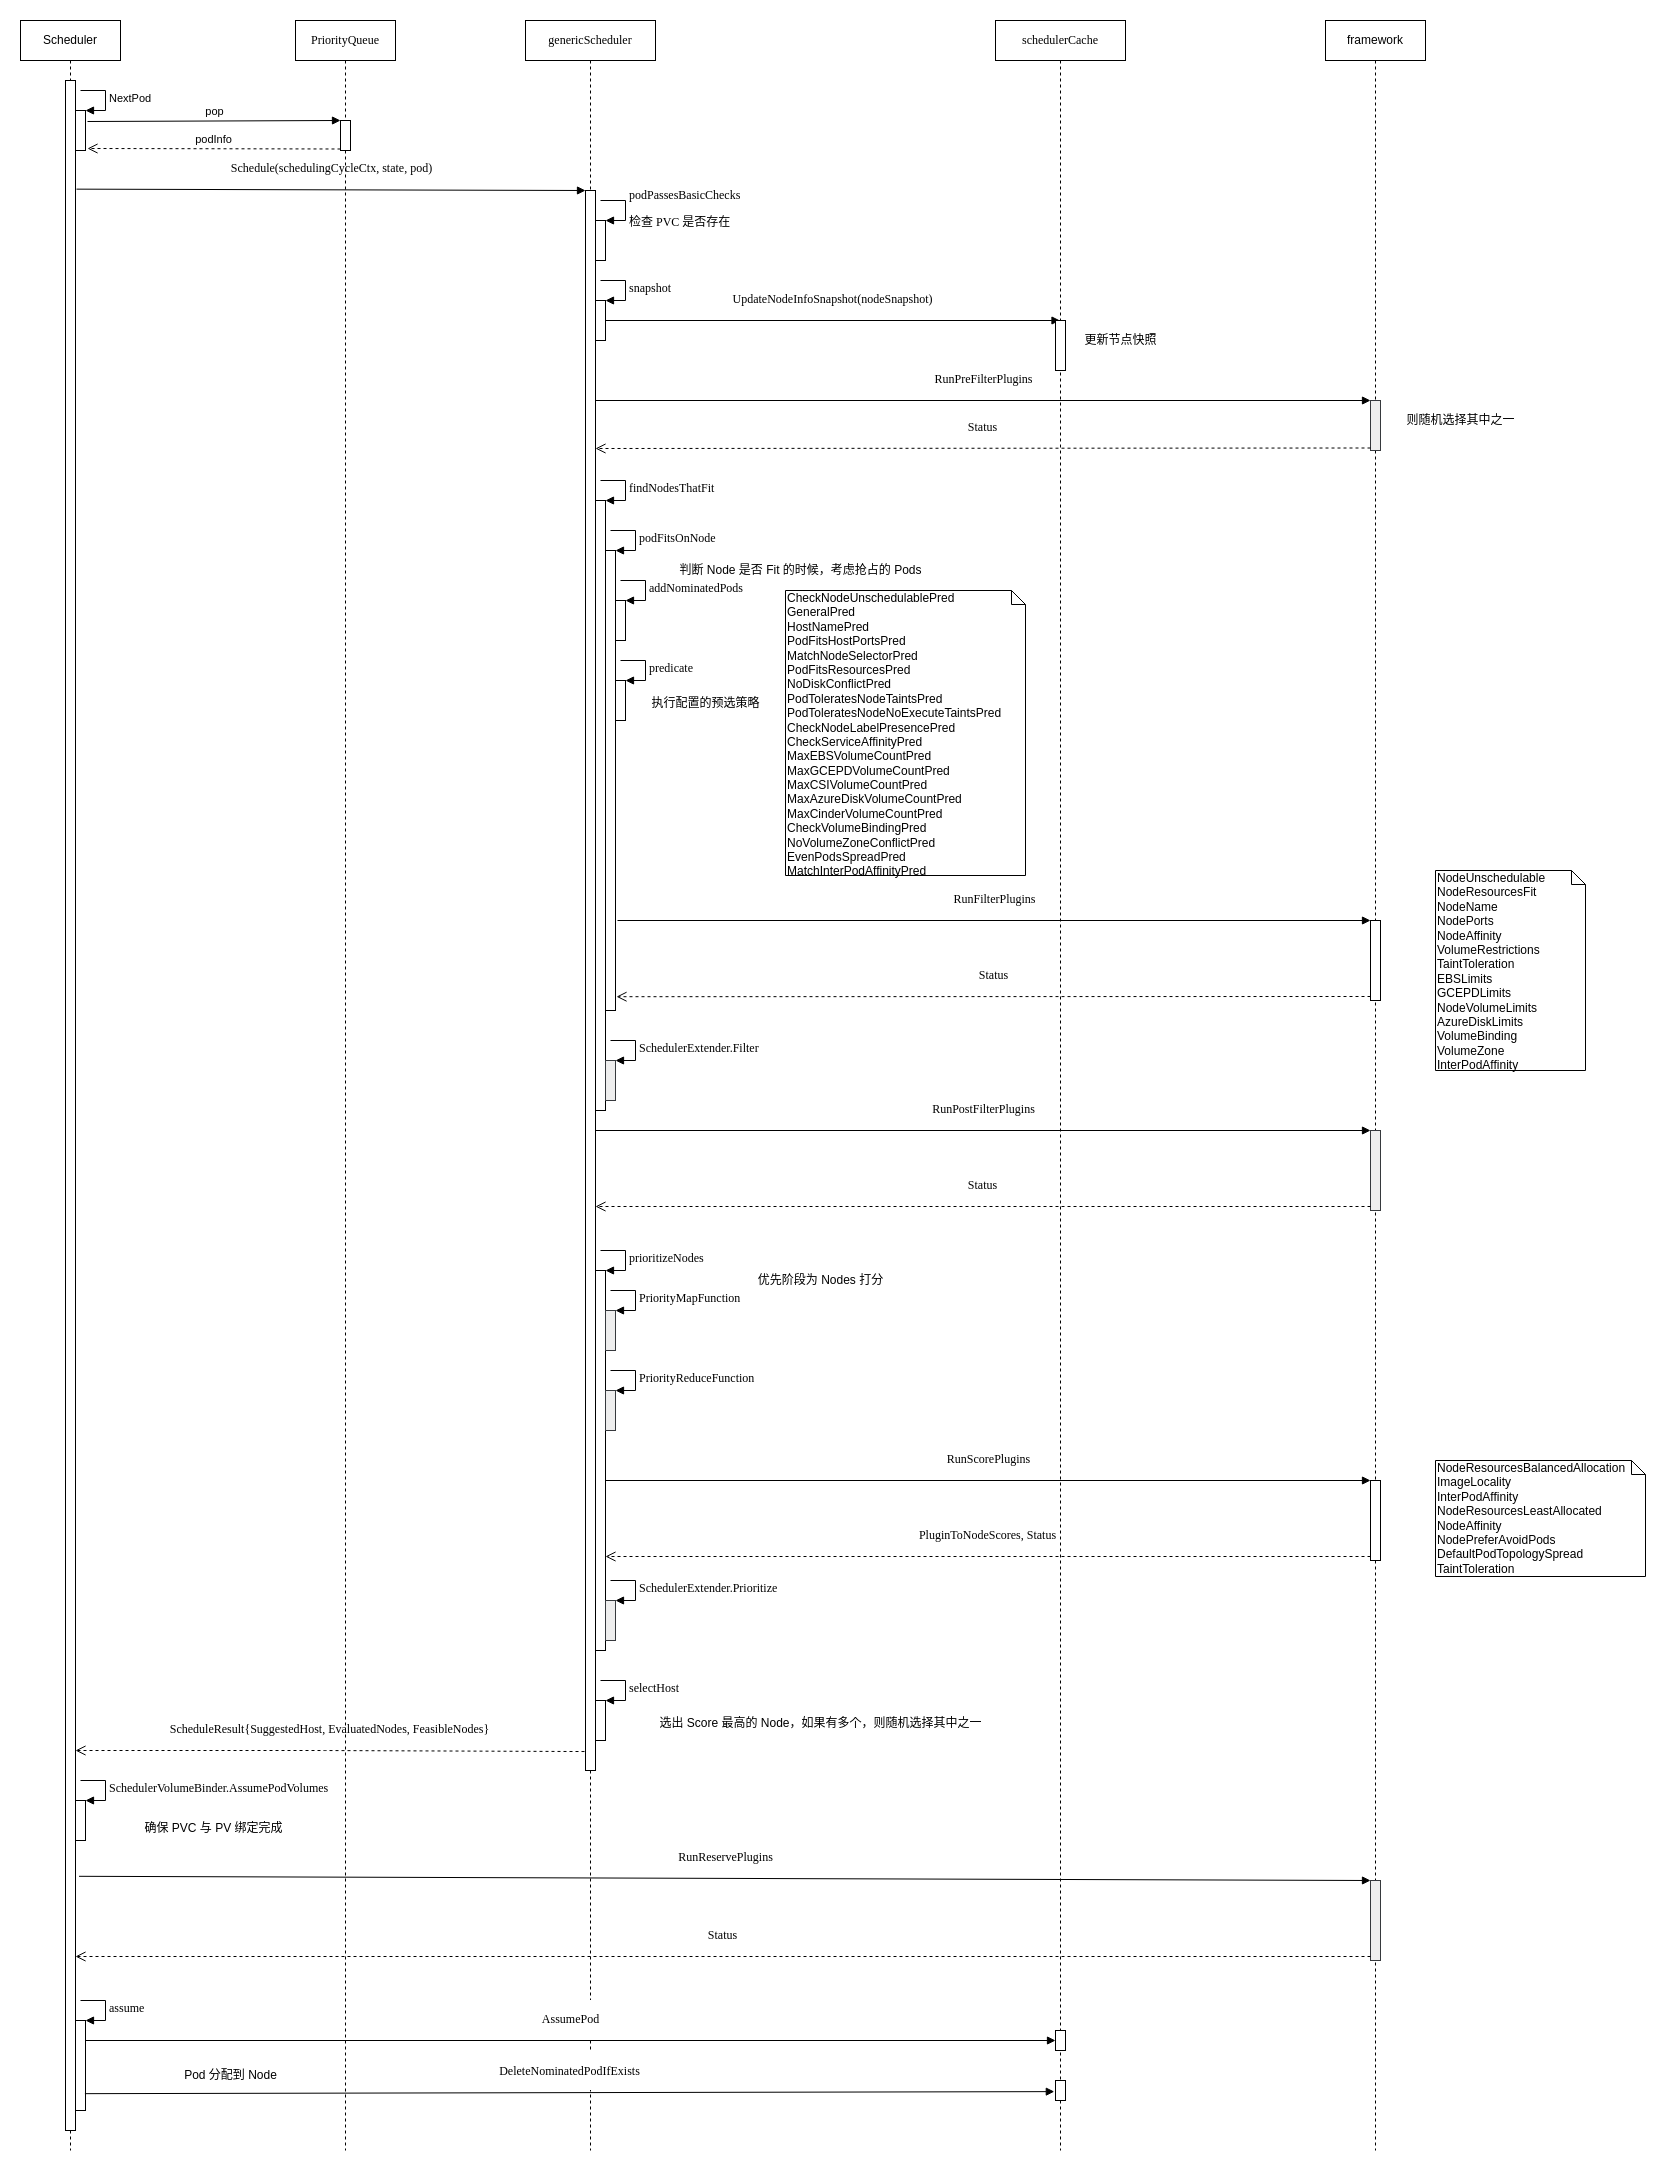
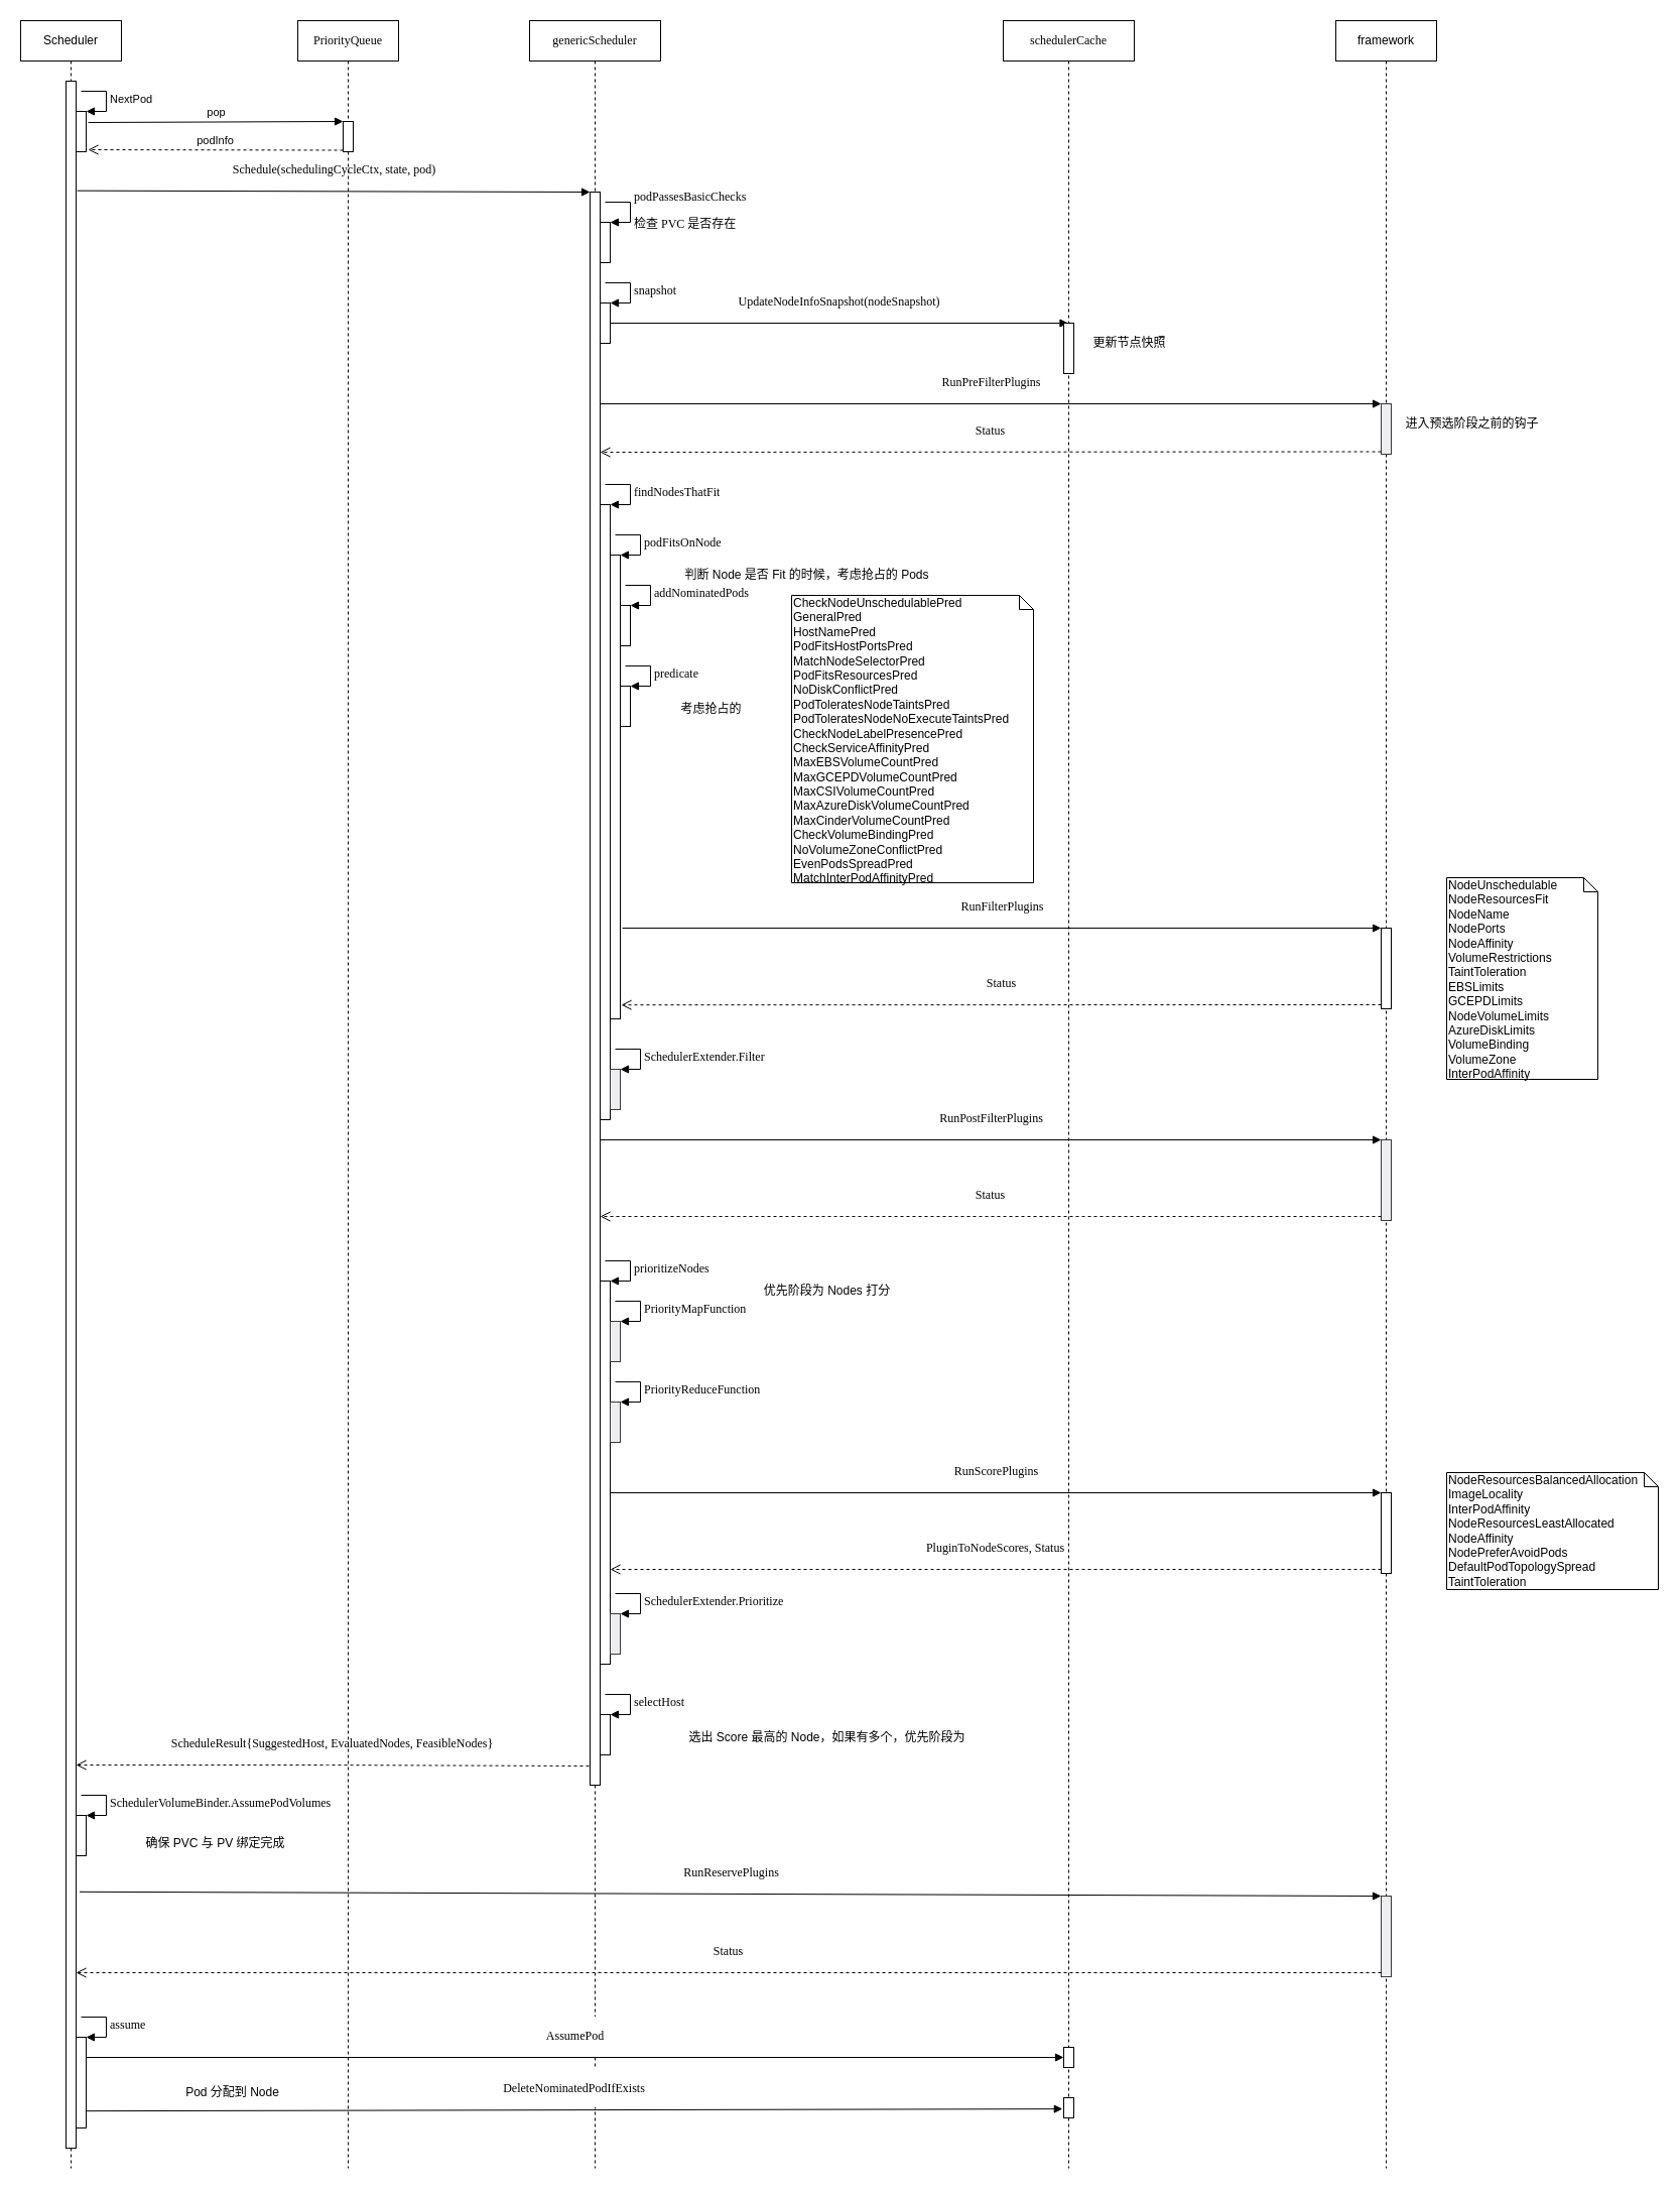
- <mxCell id="71" value="则随机选择其中之一" style="text;html=1;align=center;verticalAlign=middle;resizable=0;points=[];autosize=1;" vertex="1" parent="1"><mxGeometry x="1385" y="410" width="150" height="20" as="geometry" /></mxCell>
+ <mxCell id="71" value="进入预选阶段之前的钩子" style="text;html=1;align=center;verticalAlign=middle;resizable=0;points=[];autosize=1;" vertex="1" parent="1"><mxGeometry x="1385" y="410" width="150" height="20" as="geometry" /></mxCell>
- <mxCell id="63" value="执行配置的预选策略" style="text;html=1;align=center;verticalAlign=middle;resizable=0;points=[];autosize=1;" parent="1" vertex="1"><mxGeometry x="645" y="693" width="120" height="20" as="geometry" /></mxCell>
+ <mxCell id="63" value="考虑抢占的" style="text;html=1;align=center;verticalAlign=middle;resizable=0;points=[];autosize=1;" parent="1" vertex="1"><mxGeometry x="645" y="693" width="120" height="20" as="geometry" /></mxCell>
- <mxCell id="73" value="选出 Score 最高的 Node，如果有多个，则随机选择其中之一" style="text;html=1;align=center;verticalAlign=middle;resizable=0;points=[];autosize=1;" vertex="1" parent="1"><mxGeometry x="650" y="1713" width="340" height="20" as="geometry" /></mxCell>
+ <mxCell id="73" value="选出 Score 最高的 Node，如果有多个，优先阶段为" style="text;html=1;align=center;verticalAlign=middle;resizable=0;points=[];autosize=1;" vertex="1" parent="1"><mxGeometry x="650" y="1713" width="340" height="20" as="geometry" /></mxCell>
